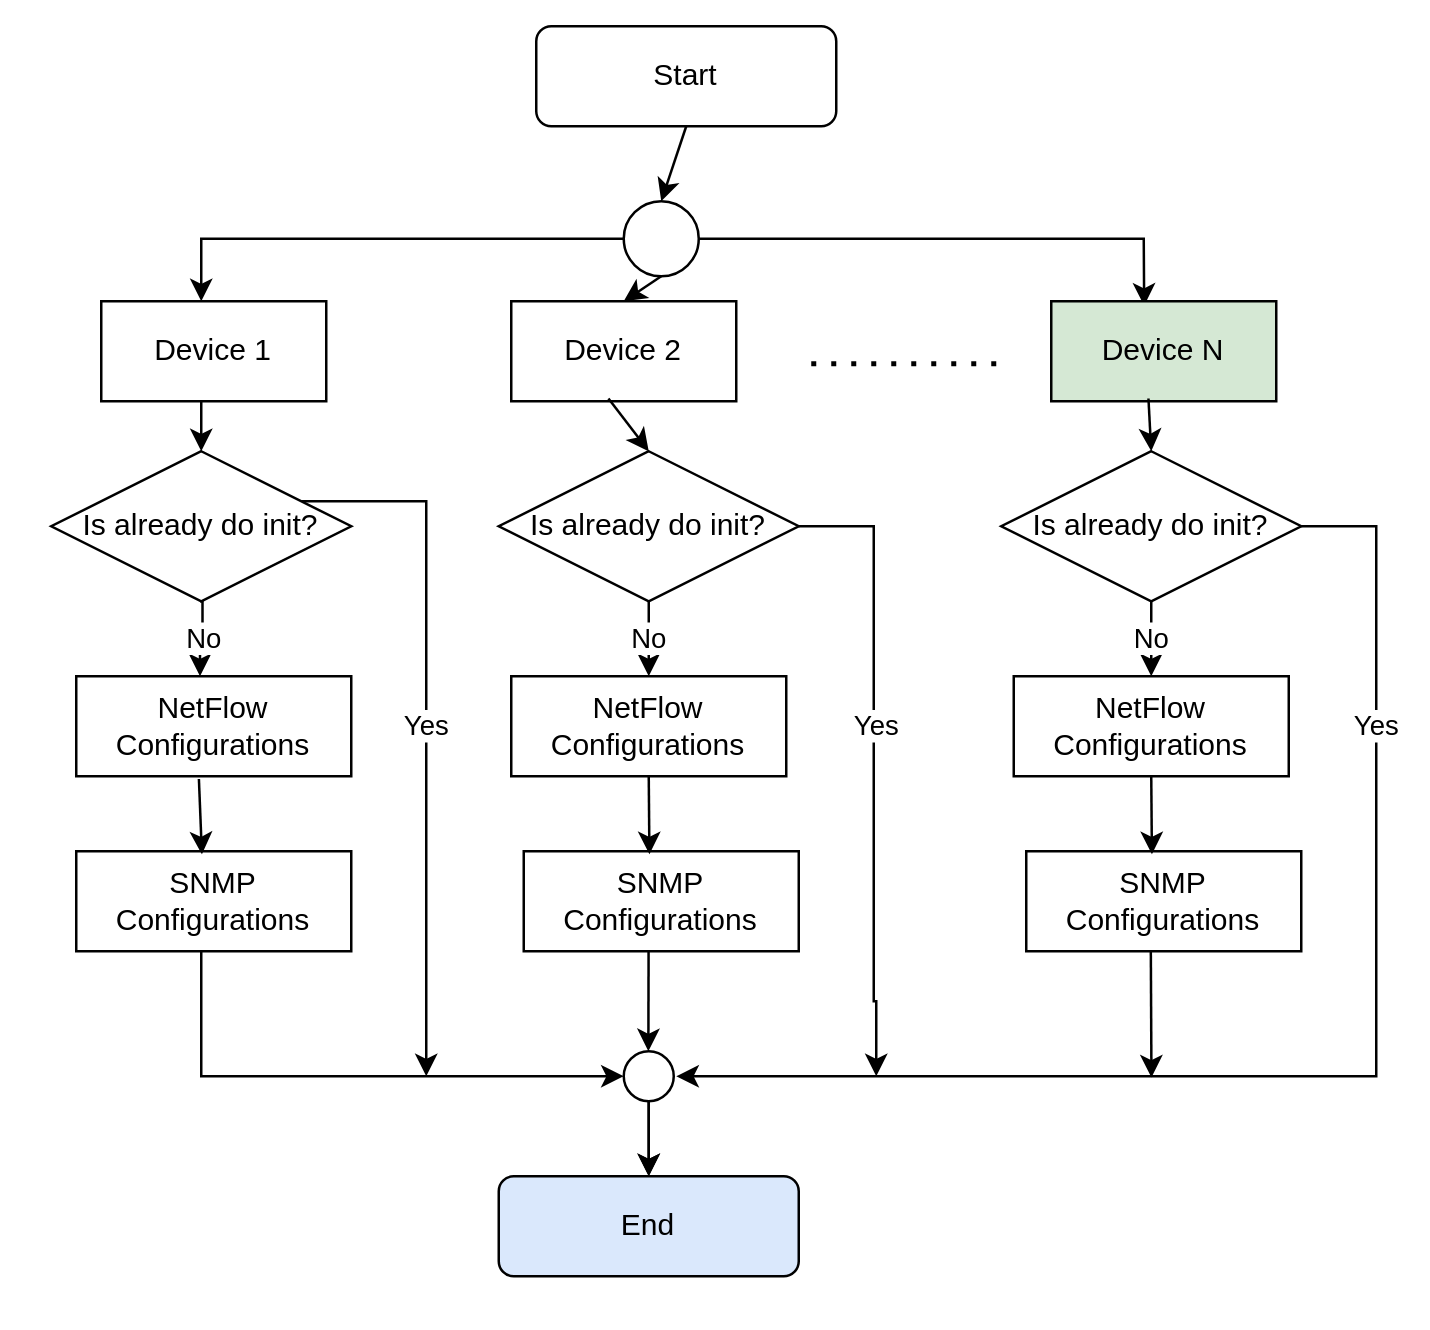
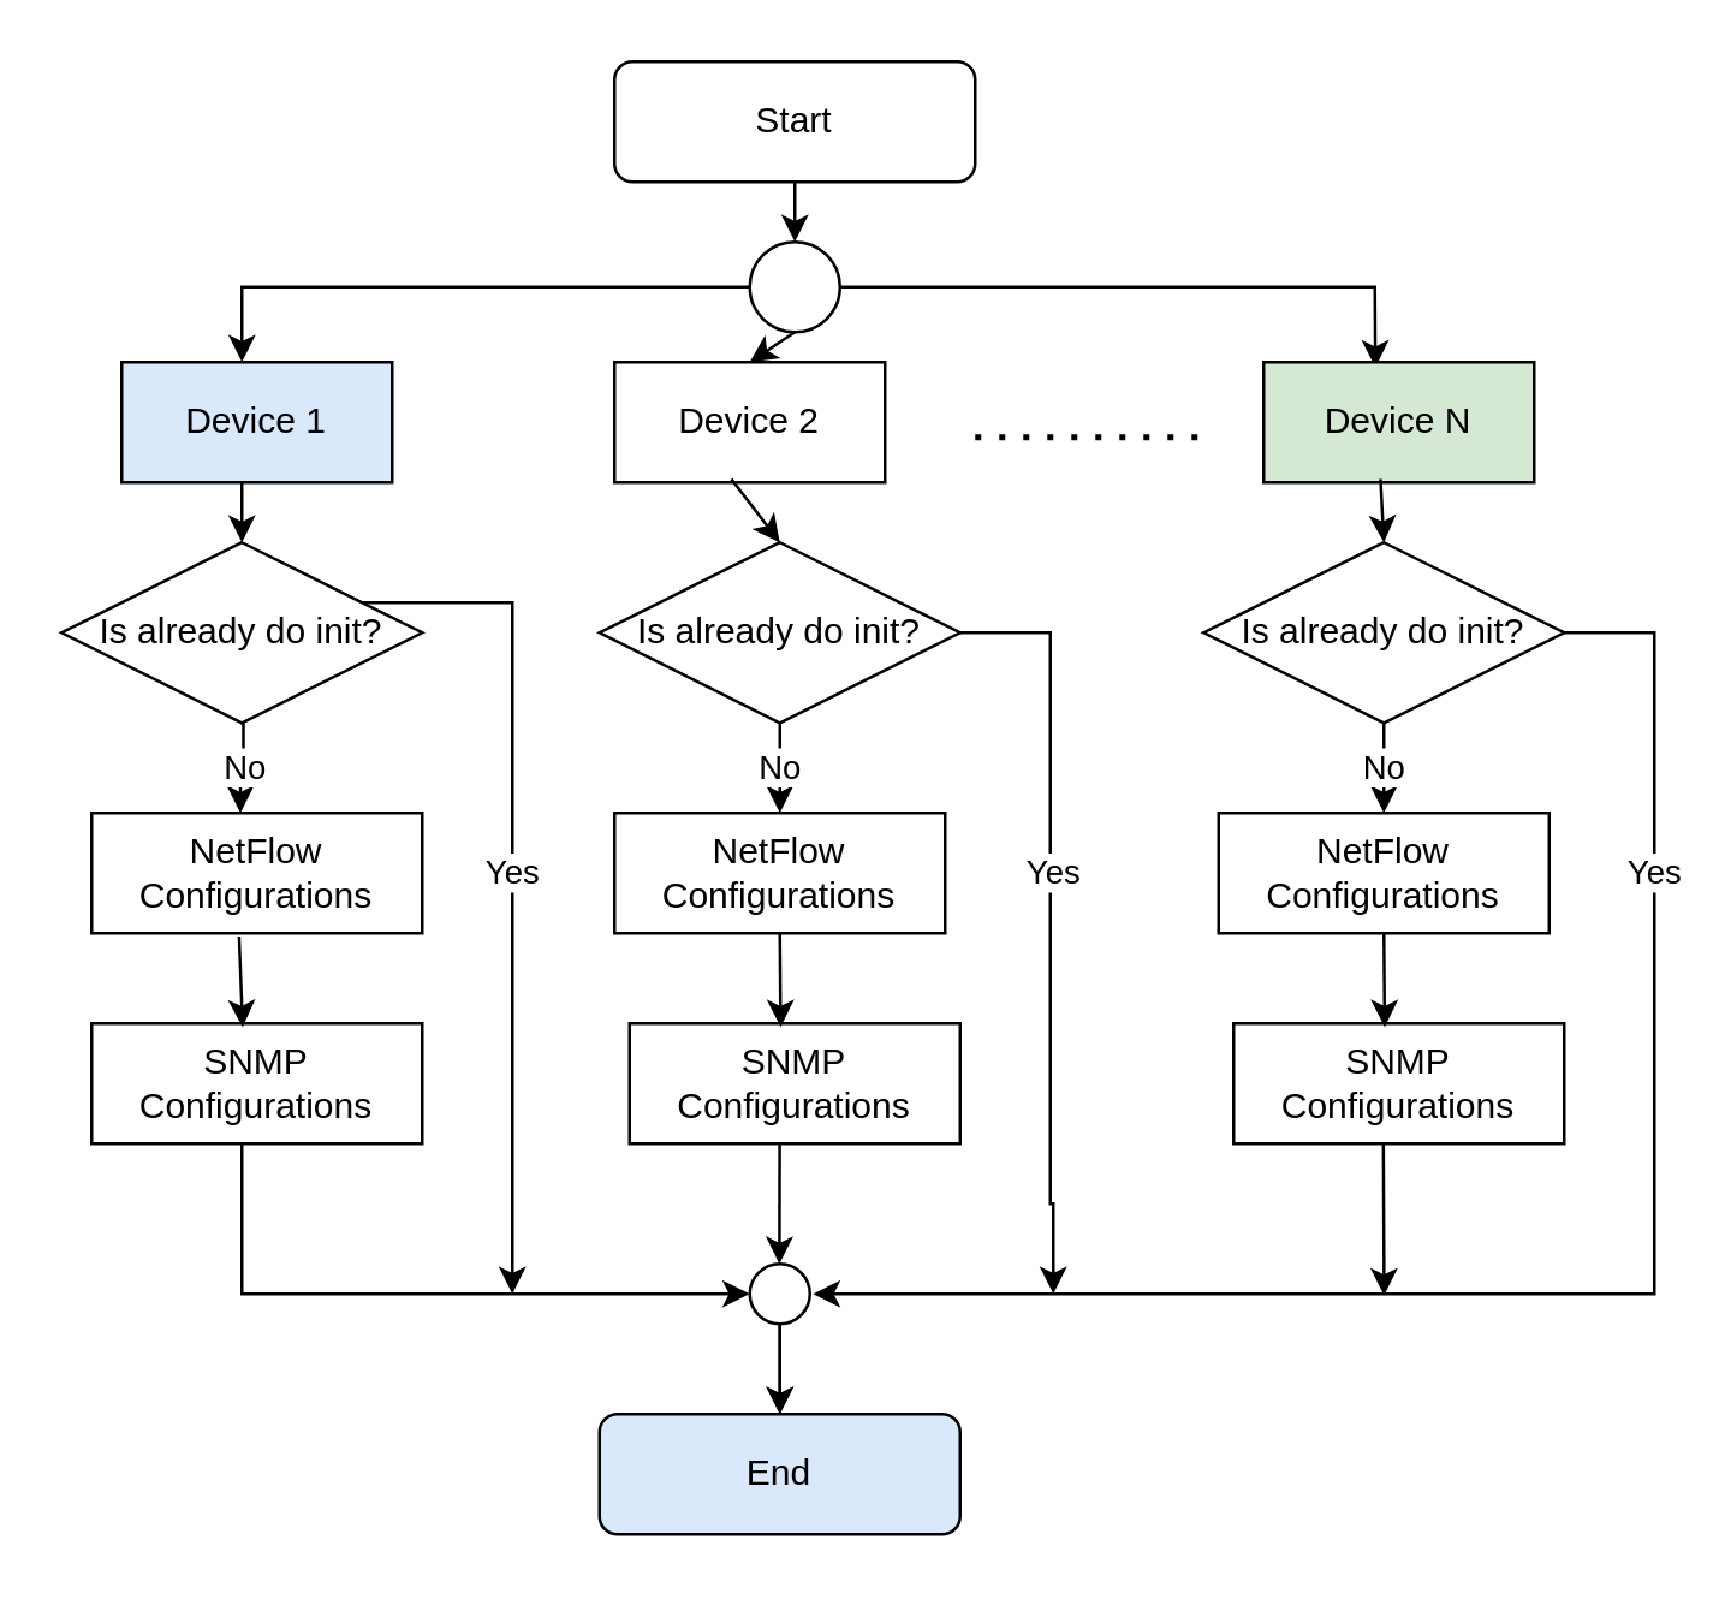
- <mxCell id="2" value="Start" style="rounded=1;whiteSpace=wrap;html=1;fontSize=12;glass=0;strokeWidth=1;shadow=0;" parent="1" vertex="1"><mxGeometry x="214" y="10" width="120" height="40" as="geometry" /></mxCell>
+ <mxCell id="2" value="Start" style="rounded=1;whiteSpace=wrap;html=1;fontSize=12;glass=0;strokeWidth=1;shadow=0;" parent="1" vertex="1"><mxGeometry x="204" y="20" width="120" height="40" as="geometry" /></mxCell>
- <mxCell id="13" value="Device 1" style="rounded=0;whiteSpace=wrap;html=1;" vertex="1" parent="1"><mxGeometry x="40" y="120" width="90" height="40" as="geometry" /></mxCell>
+ <mxCell id="13" value="Device 1" style="rounded=0;whiteSpace=wrap;html=1;fillColor=#dae8fc;" vertex="1" parent="1"><mxGeometry x="40" y="120" width="90" height="40" as="geometry" /></mxCell>
